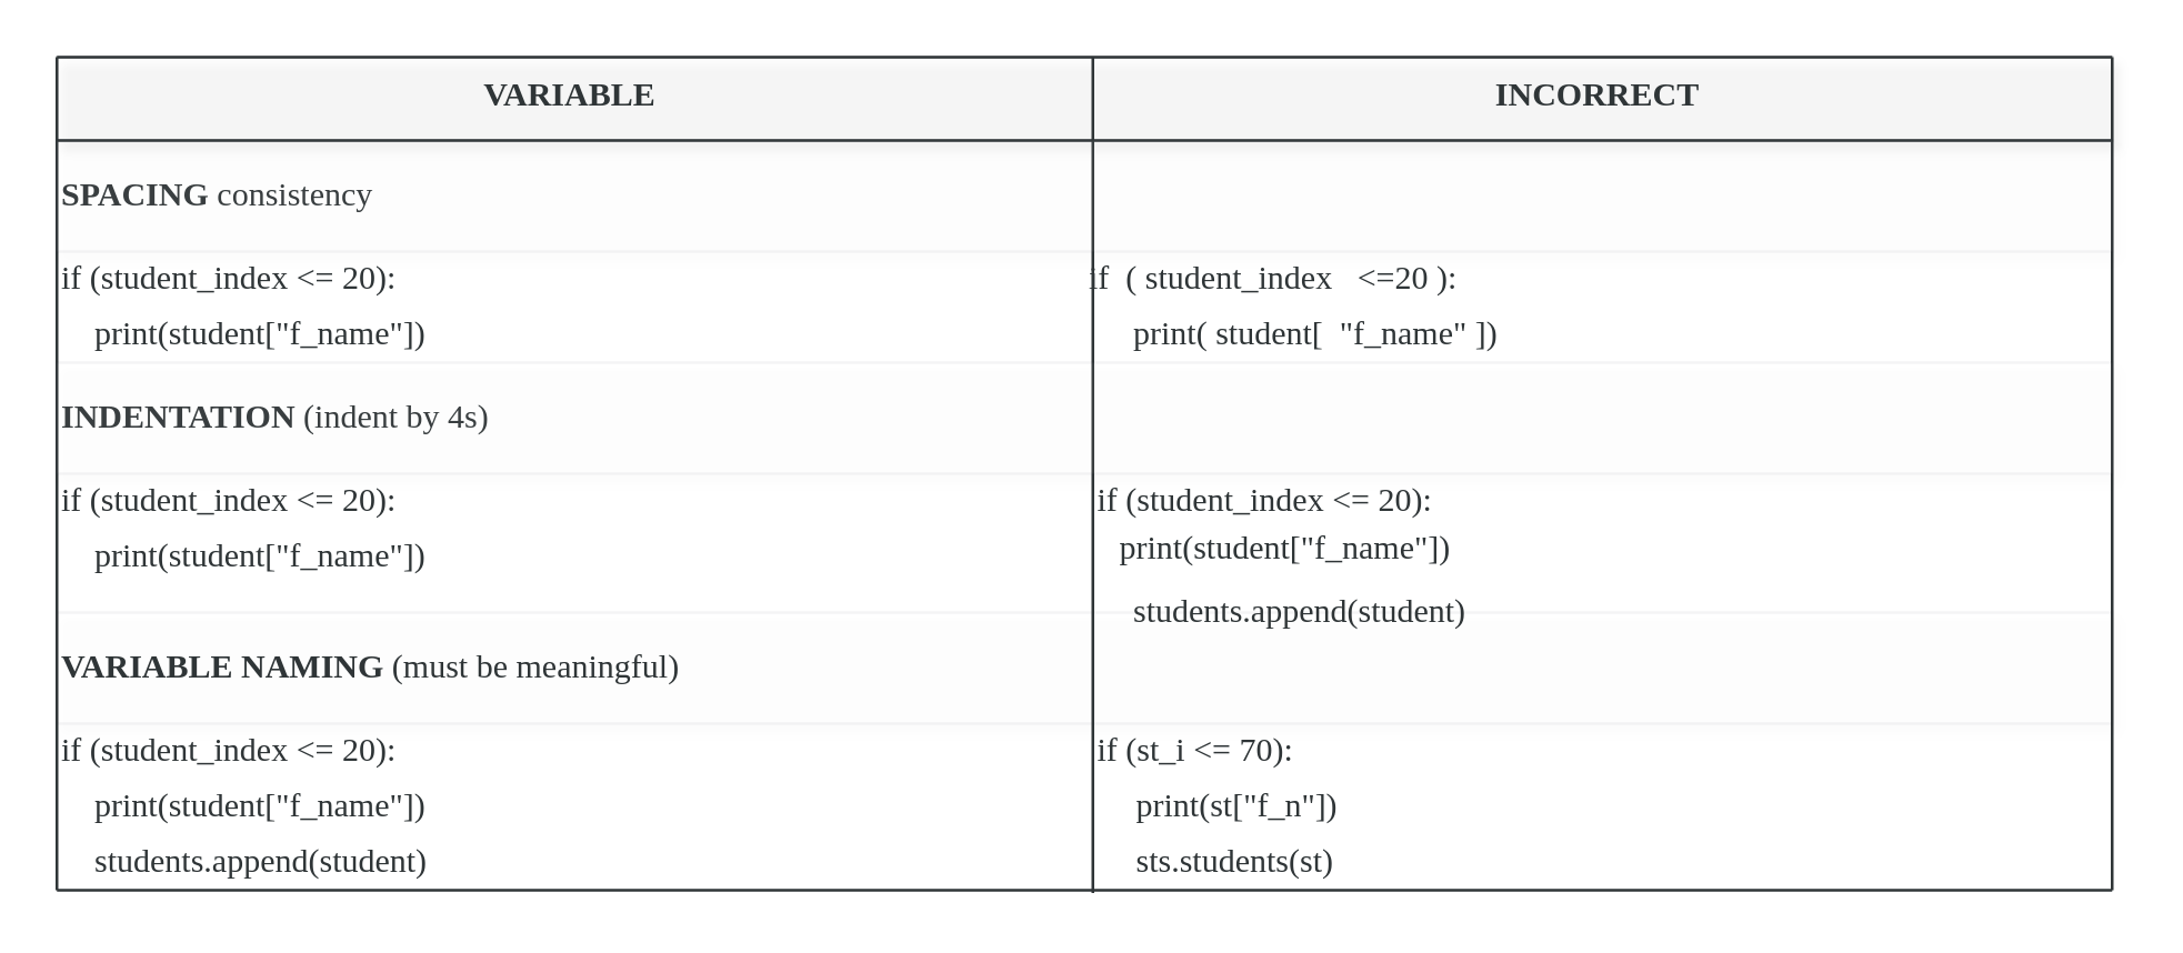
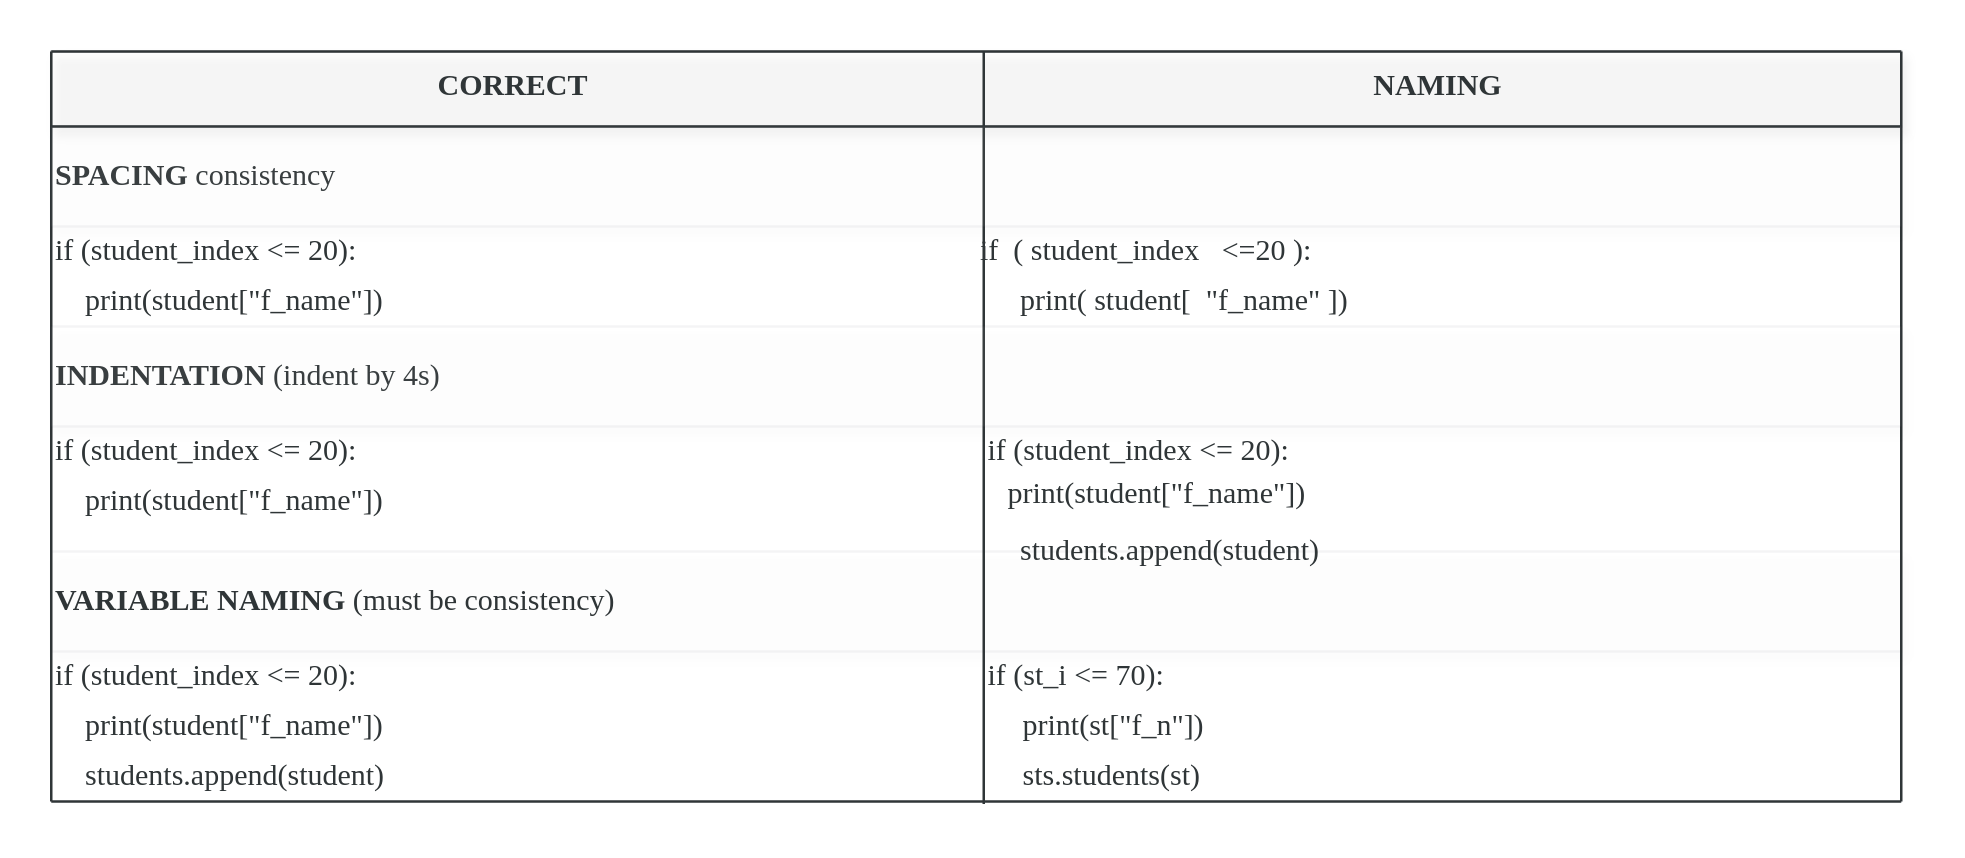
- <mxCell id="12" value="&lt;b&gt;VARIABLE&lt;/b&gt;" style="text;html=1;strokeColor=none;fillColor=none;align=center;verticalAlign=middle;whiteSpace=wrap;rounded=0;fontFamily=Fira Code;fontSource=https%3A%2F%2Ffonts.googleapis.com%2Fcss2%3Ffamily%3DFira%2BCode%3Awght%40300%26display%3Dswap';fontColor=#2F3537;" vertex="1" parent="1"><mxGeometry x="20" y="24" width="370" height="20" as="geometry" /></mxCell>
+ <mxCell id="12" value="&lt;b&gt;CORRECT&lt;/b&gt;" style="text;html=1;strokeColor=none;fillColor=none;align=center;verticalAlign=middle;whiteSpace=wrap;rounded=0;fontFamily=Fira Code;fontSource=https%3A%2F%2Ffonts.googleapis.com%2Fcss2%3Ffamily%3DFira%2BCode%3Awght%40300%26display%3Dswap';fontColor=#2F3537;" vertex="1" parent="1"><mxGeometry x="20" y="24" width="370" height="20" as="geometry" /></mxCell>
- <mxCell id="13" value="&lt;b&gt;INCORRECT&lt;/b&gt;" style="text;html=1;strokeColor=none;fillColor=none;align=center;verticalAlign=middle;whiteSpace=wrap;rounded=0;fontFamily=Fira Code;fontSource=https%3A%2F%2Ffonts.googleapis.com%2Fcss2%3Ffamily%3DFira%2BCode%3Awght%40300%26display%3Dswap';fontColor=#2F3537;" vertex="1" parent="1"><mxGeometry x="390" y="24" width="370" height="20" as="geometry" /></mxCell>
+ <mxCell id="13" value="&lt;b&gt;NAMING&lt;/b&gt;" style="text;html=1;strokeColor=none;fillColor=none;align=center;verticalAlign=middle;whiteSpace=wrap;rounded=0;fontFamily=Fira Code;fontSource=https%3A%2F%2Ffonts.googleapis.com%2Fcss2%3Ffamily%3DFira%2BCode%3Awght%40300%26display%3Dswap';fontColor=#2F3537;" vertex="1" parent="1"><mxGeometry x="390" y="24" width="370" height="20" as="geometry" /></mxCell>
- <mxCell id="24" value="&lt;b&gt;VARIABLE NAMING &lt;/b&gt;(must be meaningful)" style="text;html=1;strokeColor=none;fillColor=none;align=left;verticalAlign=middle;whiteSpace=wrap;rounded=0;fontFamily=Fira Code;fontSource=https%3A%2F%2Ffonts.googleapis.com%2Fcss2%3Ffamily%3DFira%2BCode%3Awght%40300%26display%3Dswap';fontColor=#2F3537;" vertex="1" parent="1"><mxGeometry x="20" y="230" width="540" height="20" as="geometry" /></mxCell>
+ <mxCell id="24" value="&lt;b&gt;VARIABLE NAMING &lt;/b&gt;(must be consistency)" style="text;html=1;strokeColor=none;fillColor=none;align=left;verticalAlign=middle;whiteSpace=wrap;rounded=0;fontFamily=Fira Code;fontSource=https%3A%2F%2Ffonts.googleapis.com%2Fcss2%3Ffamily%3DFira%2BCode%3Awght%40300%26display%3Dswap';fontColor=#2F3537;" vertex="1" parent="1"><mxGeometry x="20" y="230" width="540" height="20" as="geometry" /></mxCell>
